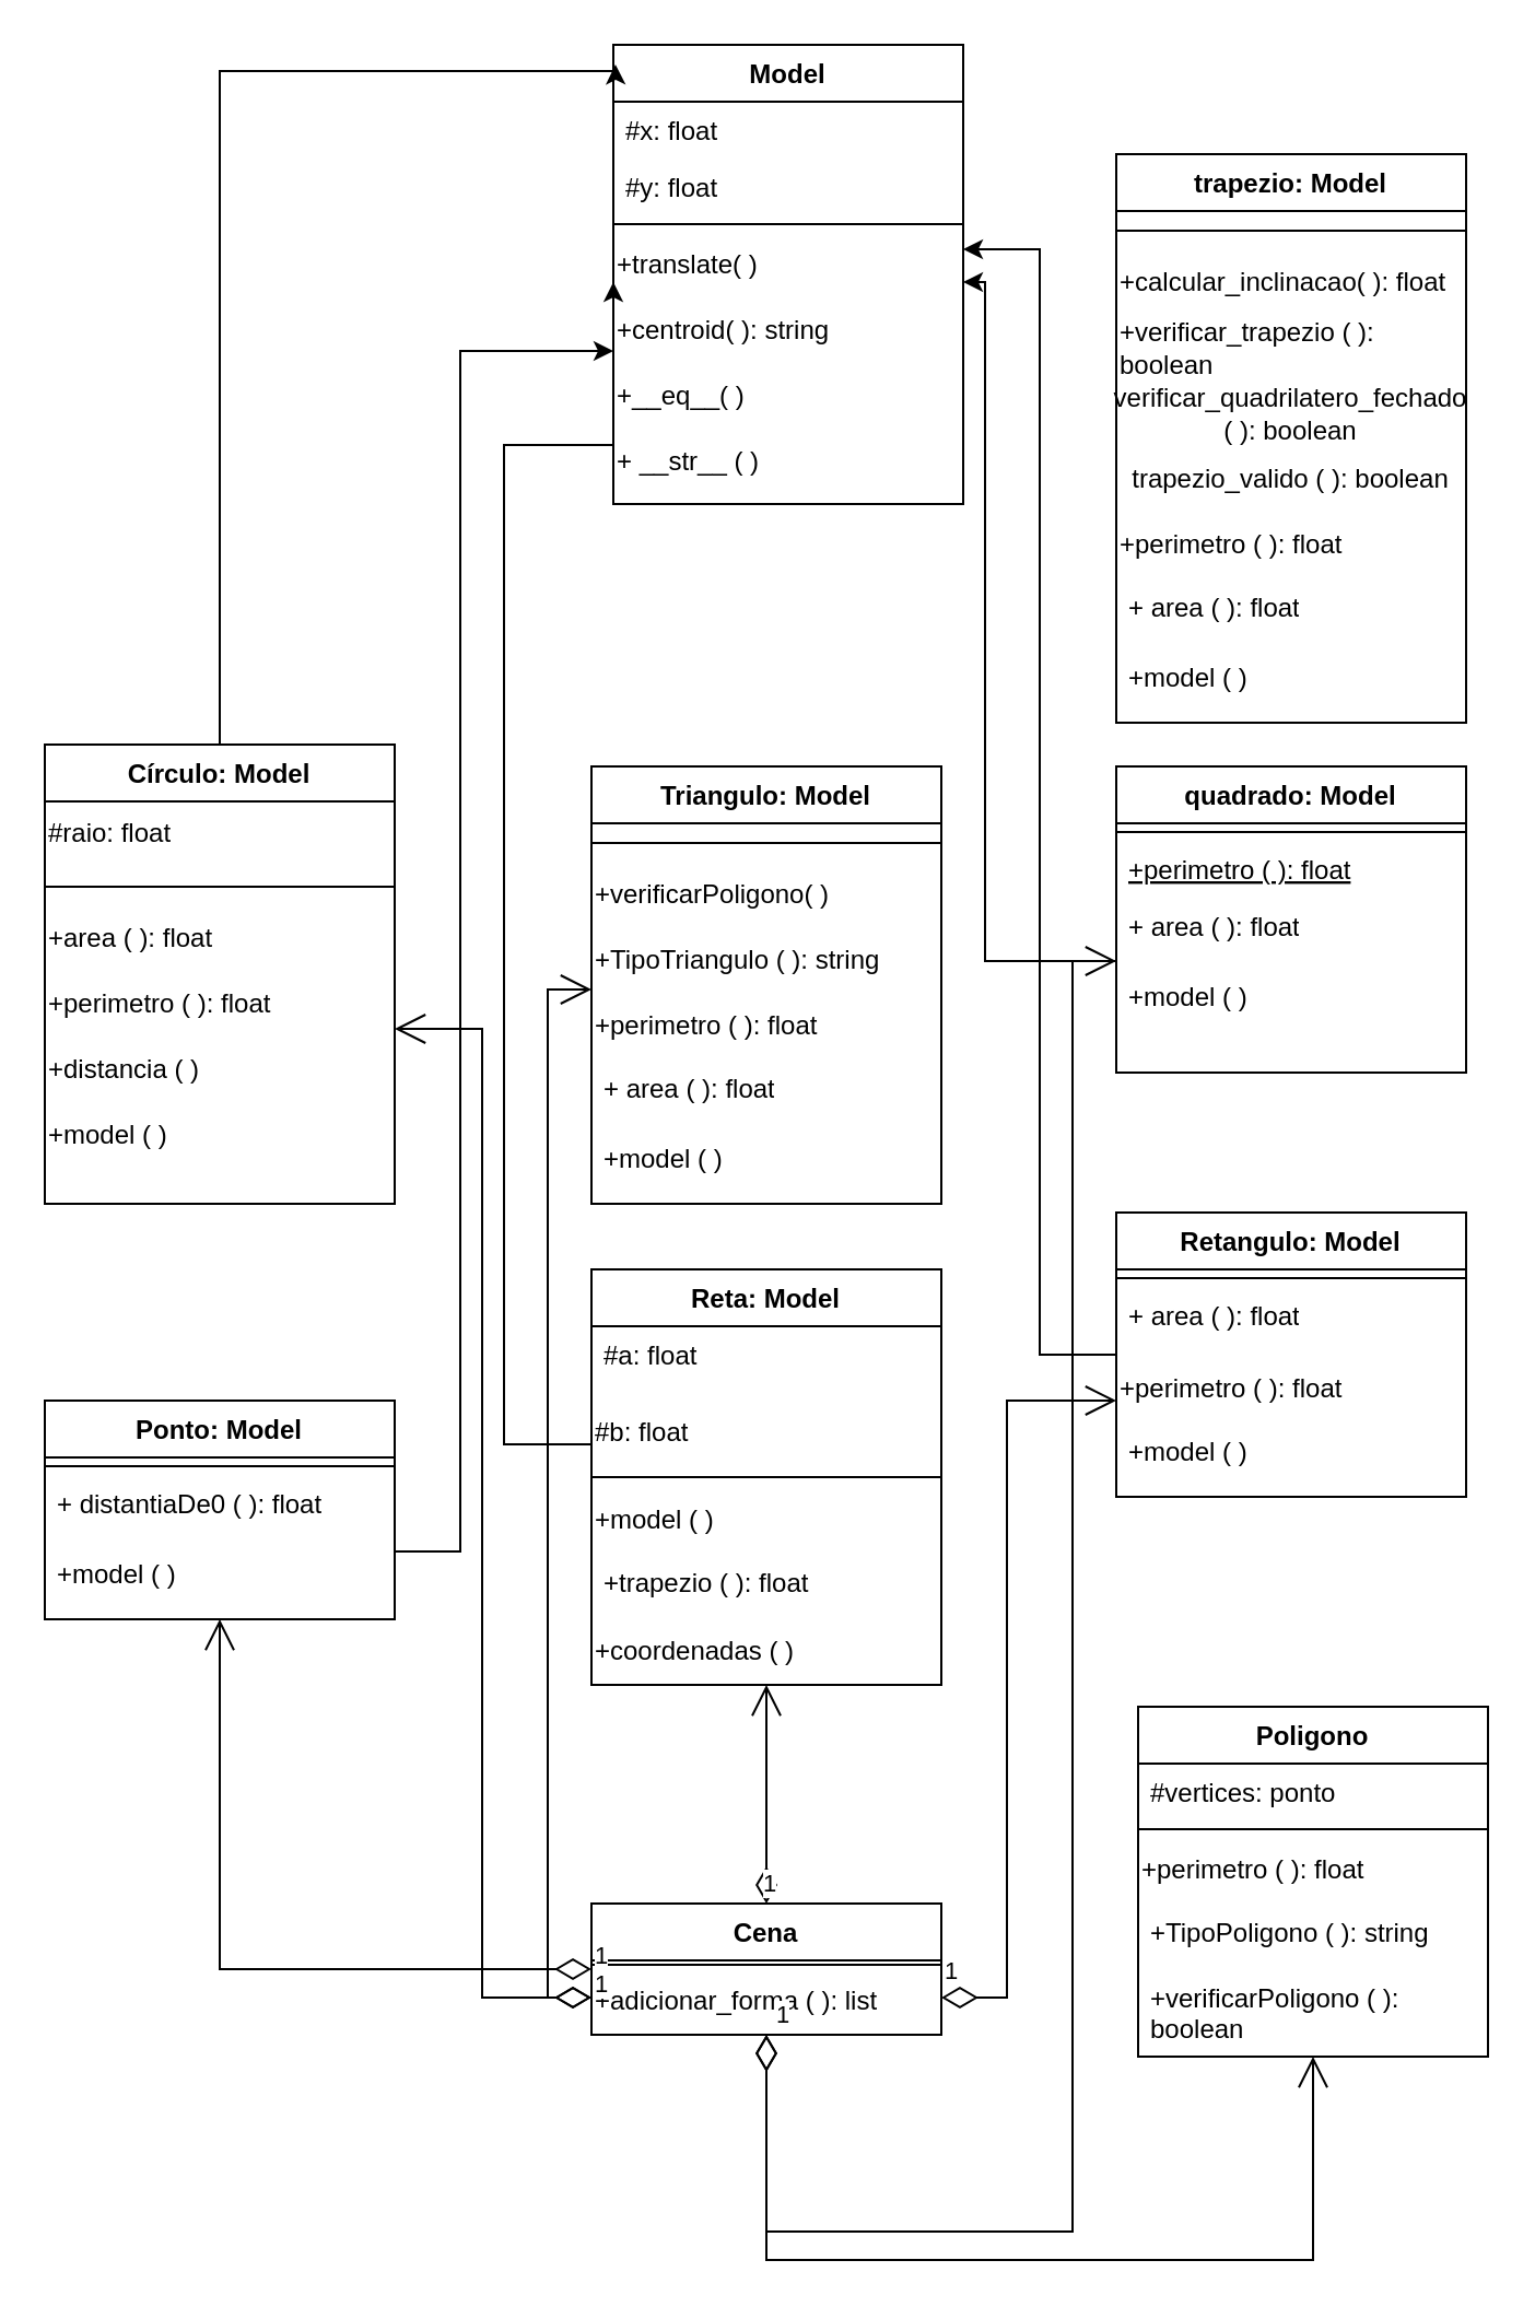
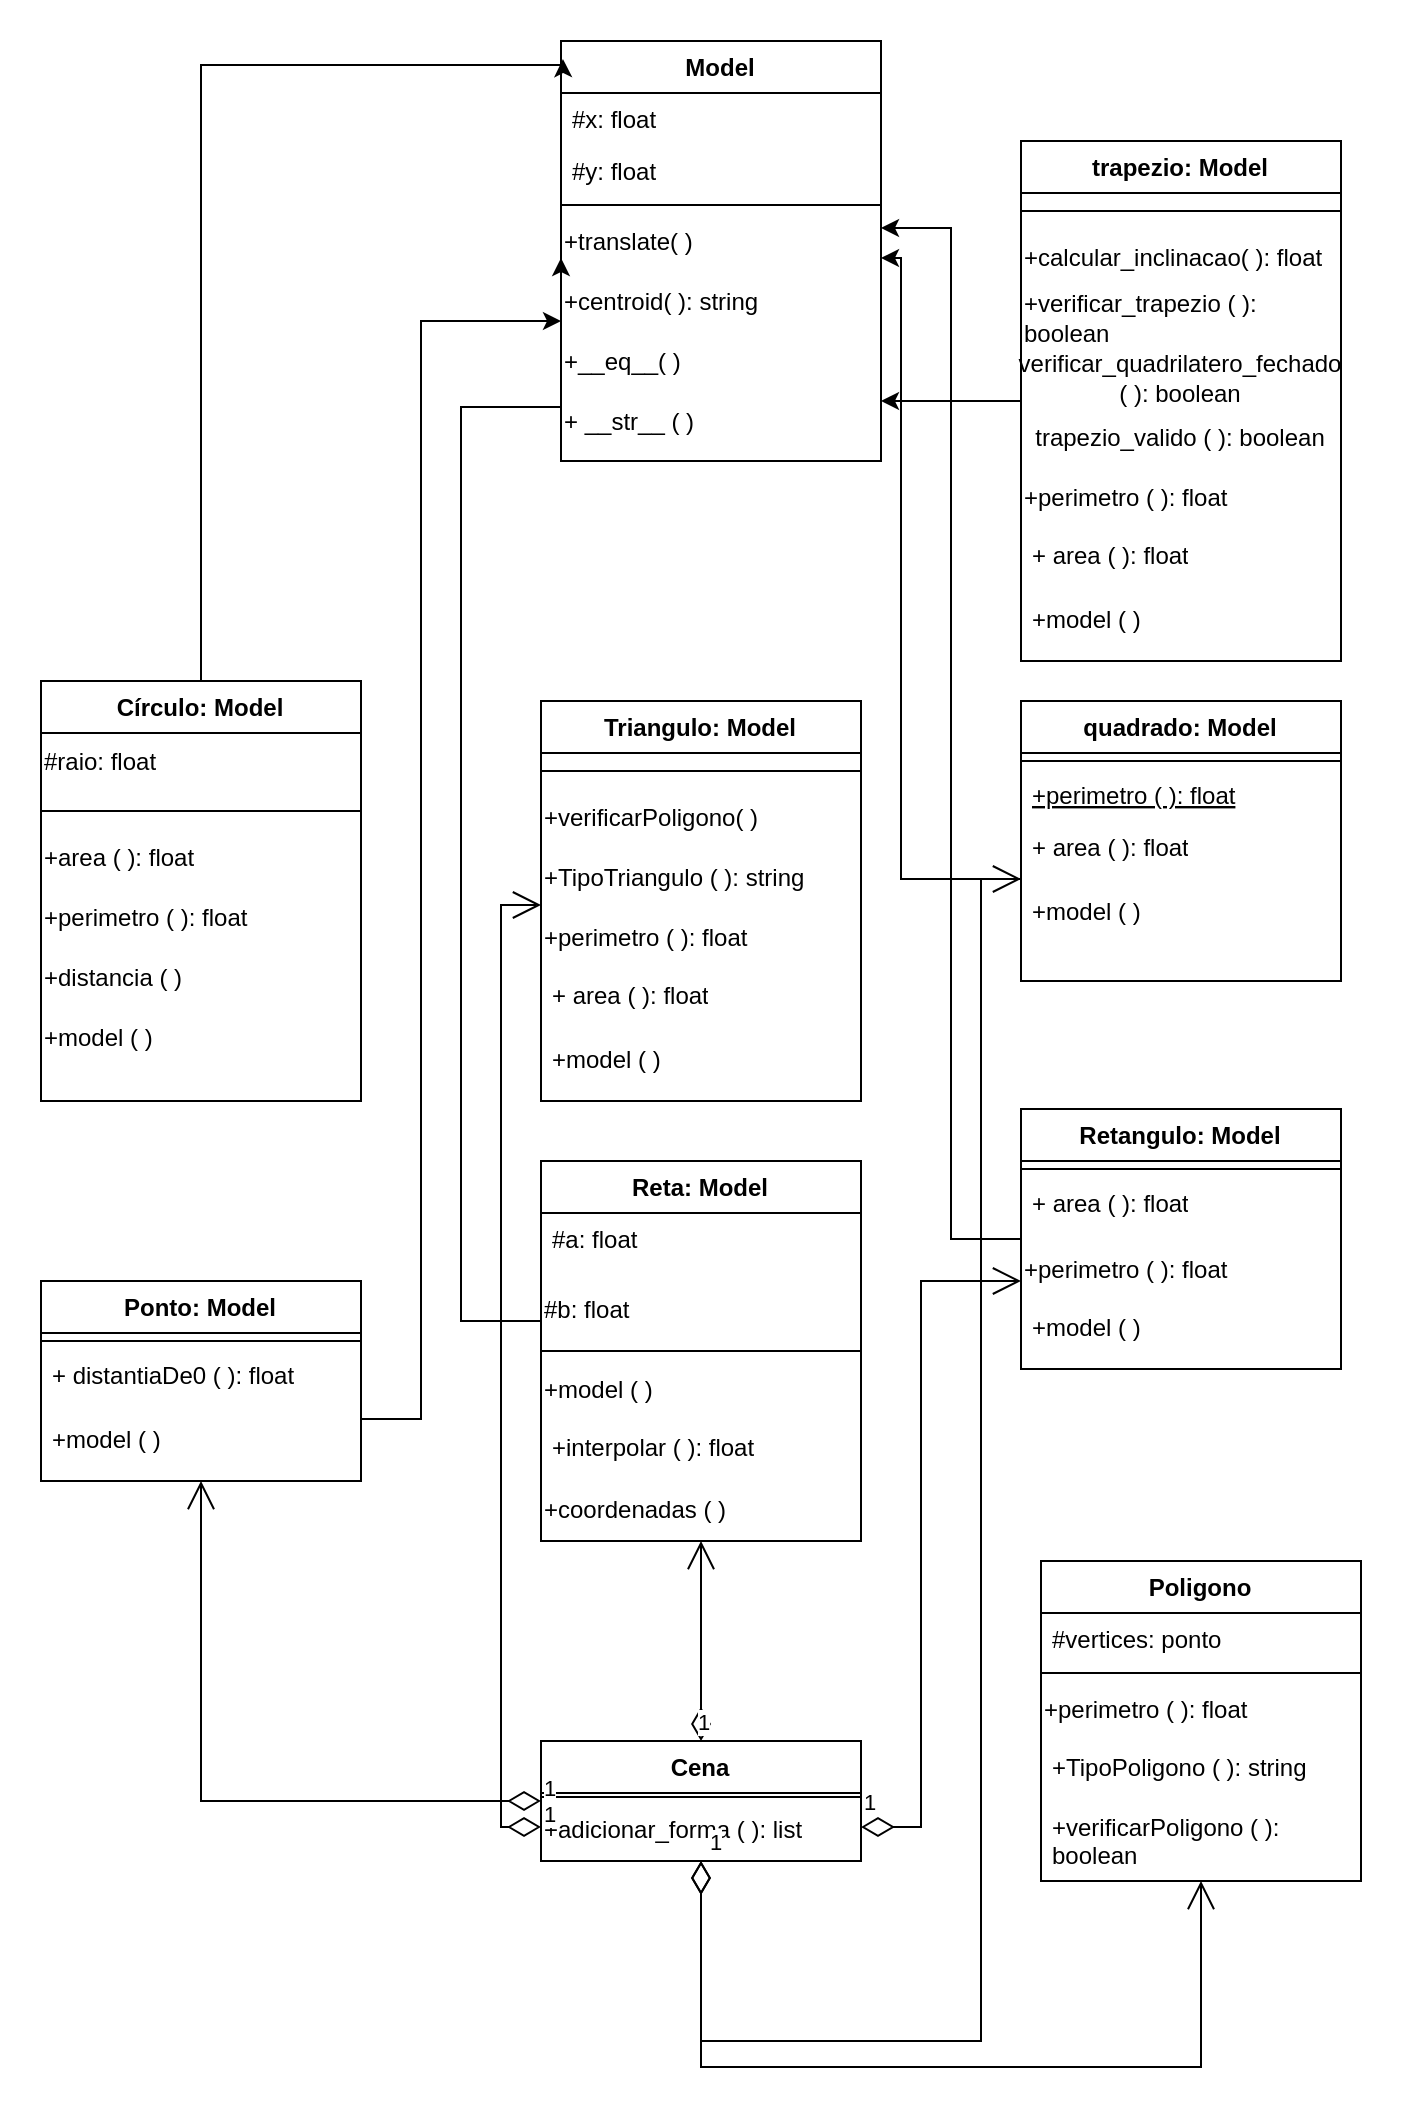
+ <mxCell id="66" value="" style="edgeStyle=orthogonalEdgeStyle;rounded=0;orthogonalLoop=1;jettySize=auto;html=1;" parent="1" source="67" target="9" edge="1"><mxGeometry relative="1" as="geometry"><Array as="points"><mxPoint x="460" y="200" /><mxPoint x="460" y="200" /></Array></mxGeometry></mxCell>
- <mxCell id="60" value="1" style="endArrow=open;html=1;endSize=12;startArrow=diamondThin;startSize=14;startFill=0;edgeStyle=orthogonalEdgeStyle;align=left;verticalAlign=bottom;rounded=0;" parent="1" source="55" target="17" edge="1"><mxGeometry x="-1" y="3" relative="1" as="geometry"><mxPoint x="400" y="823" as="sourcePoint" /><mxPoint x="230" y="740" as="targetPoint" /><Array as="points"><mxPoint x="220" y="913" /><mxPoint x="220" y="470" /></Array></mxGeometry></mxCell>
- <mxCell id="37" value="+trapezio ( ): float" style="text;strokeColor=none;fillColor=none;align=left;verticalAlign=top;spacingLeft=4;spacingRight=4;overflow=hidden;rotatable=0;points=[[0,0.5],[1,0.5]];portConstraint=eastwest;whiteSpace=wrap;html=1;" parent="32" vertex="1"><mxGeometry y="130" width="160" height="30" as="geometry" /></mxCell>
+ <mxCell id="37" value="+interpolar ( ): float" style="text;strokeColor=none;fillColor=none;align=left;verticalAlign=top;spacingLeft=4;spacingRight=4;overflow=hidden;rotatable=0;points=[[0,0.5],[1,0.5]];portConstraint=eastwest;whiteSpace=wrap;html=1;" parent="32" vertex="1"><mxGeometry y="130" width="160" height="30" as="geometry" /></mxCell>
